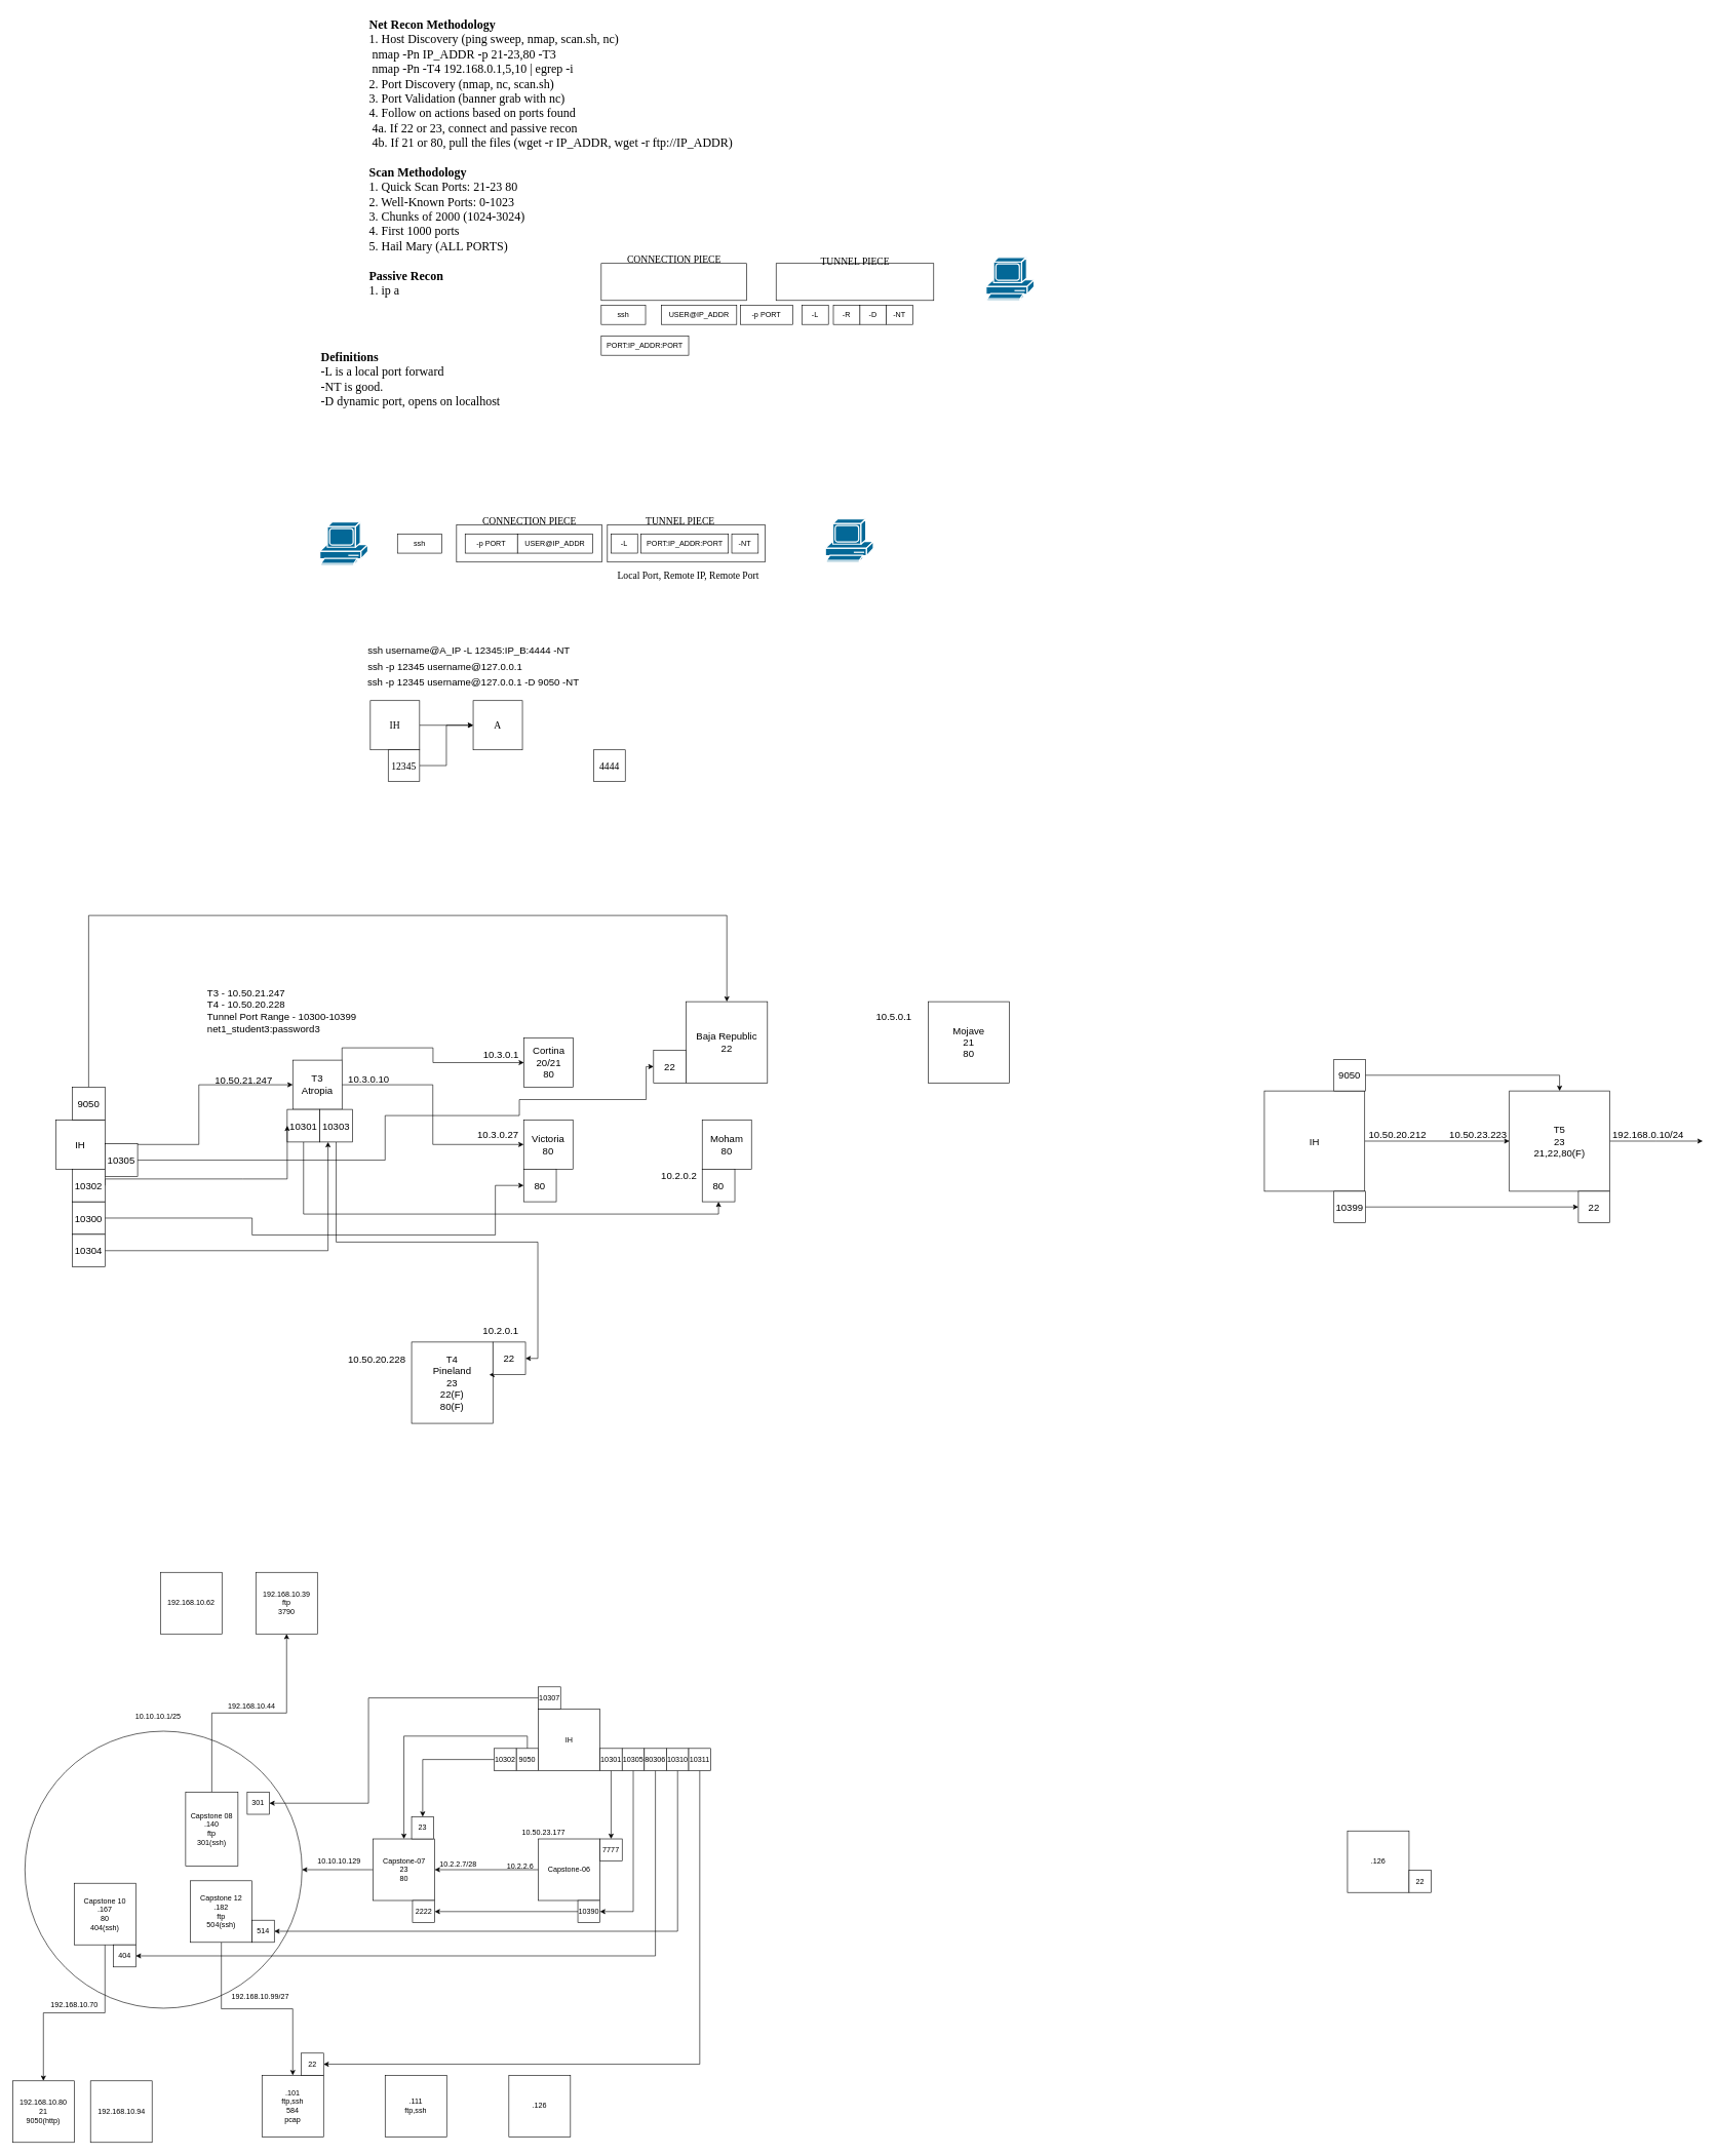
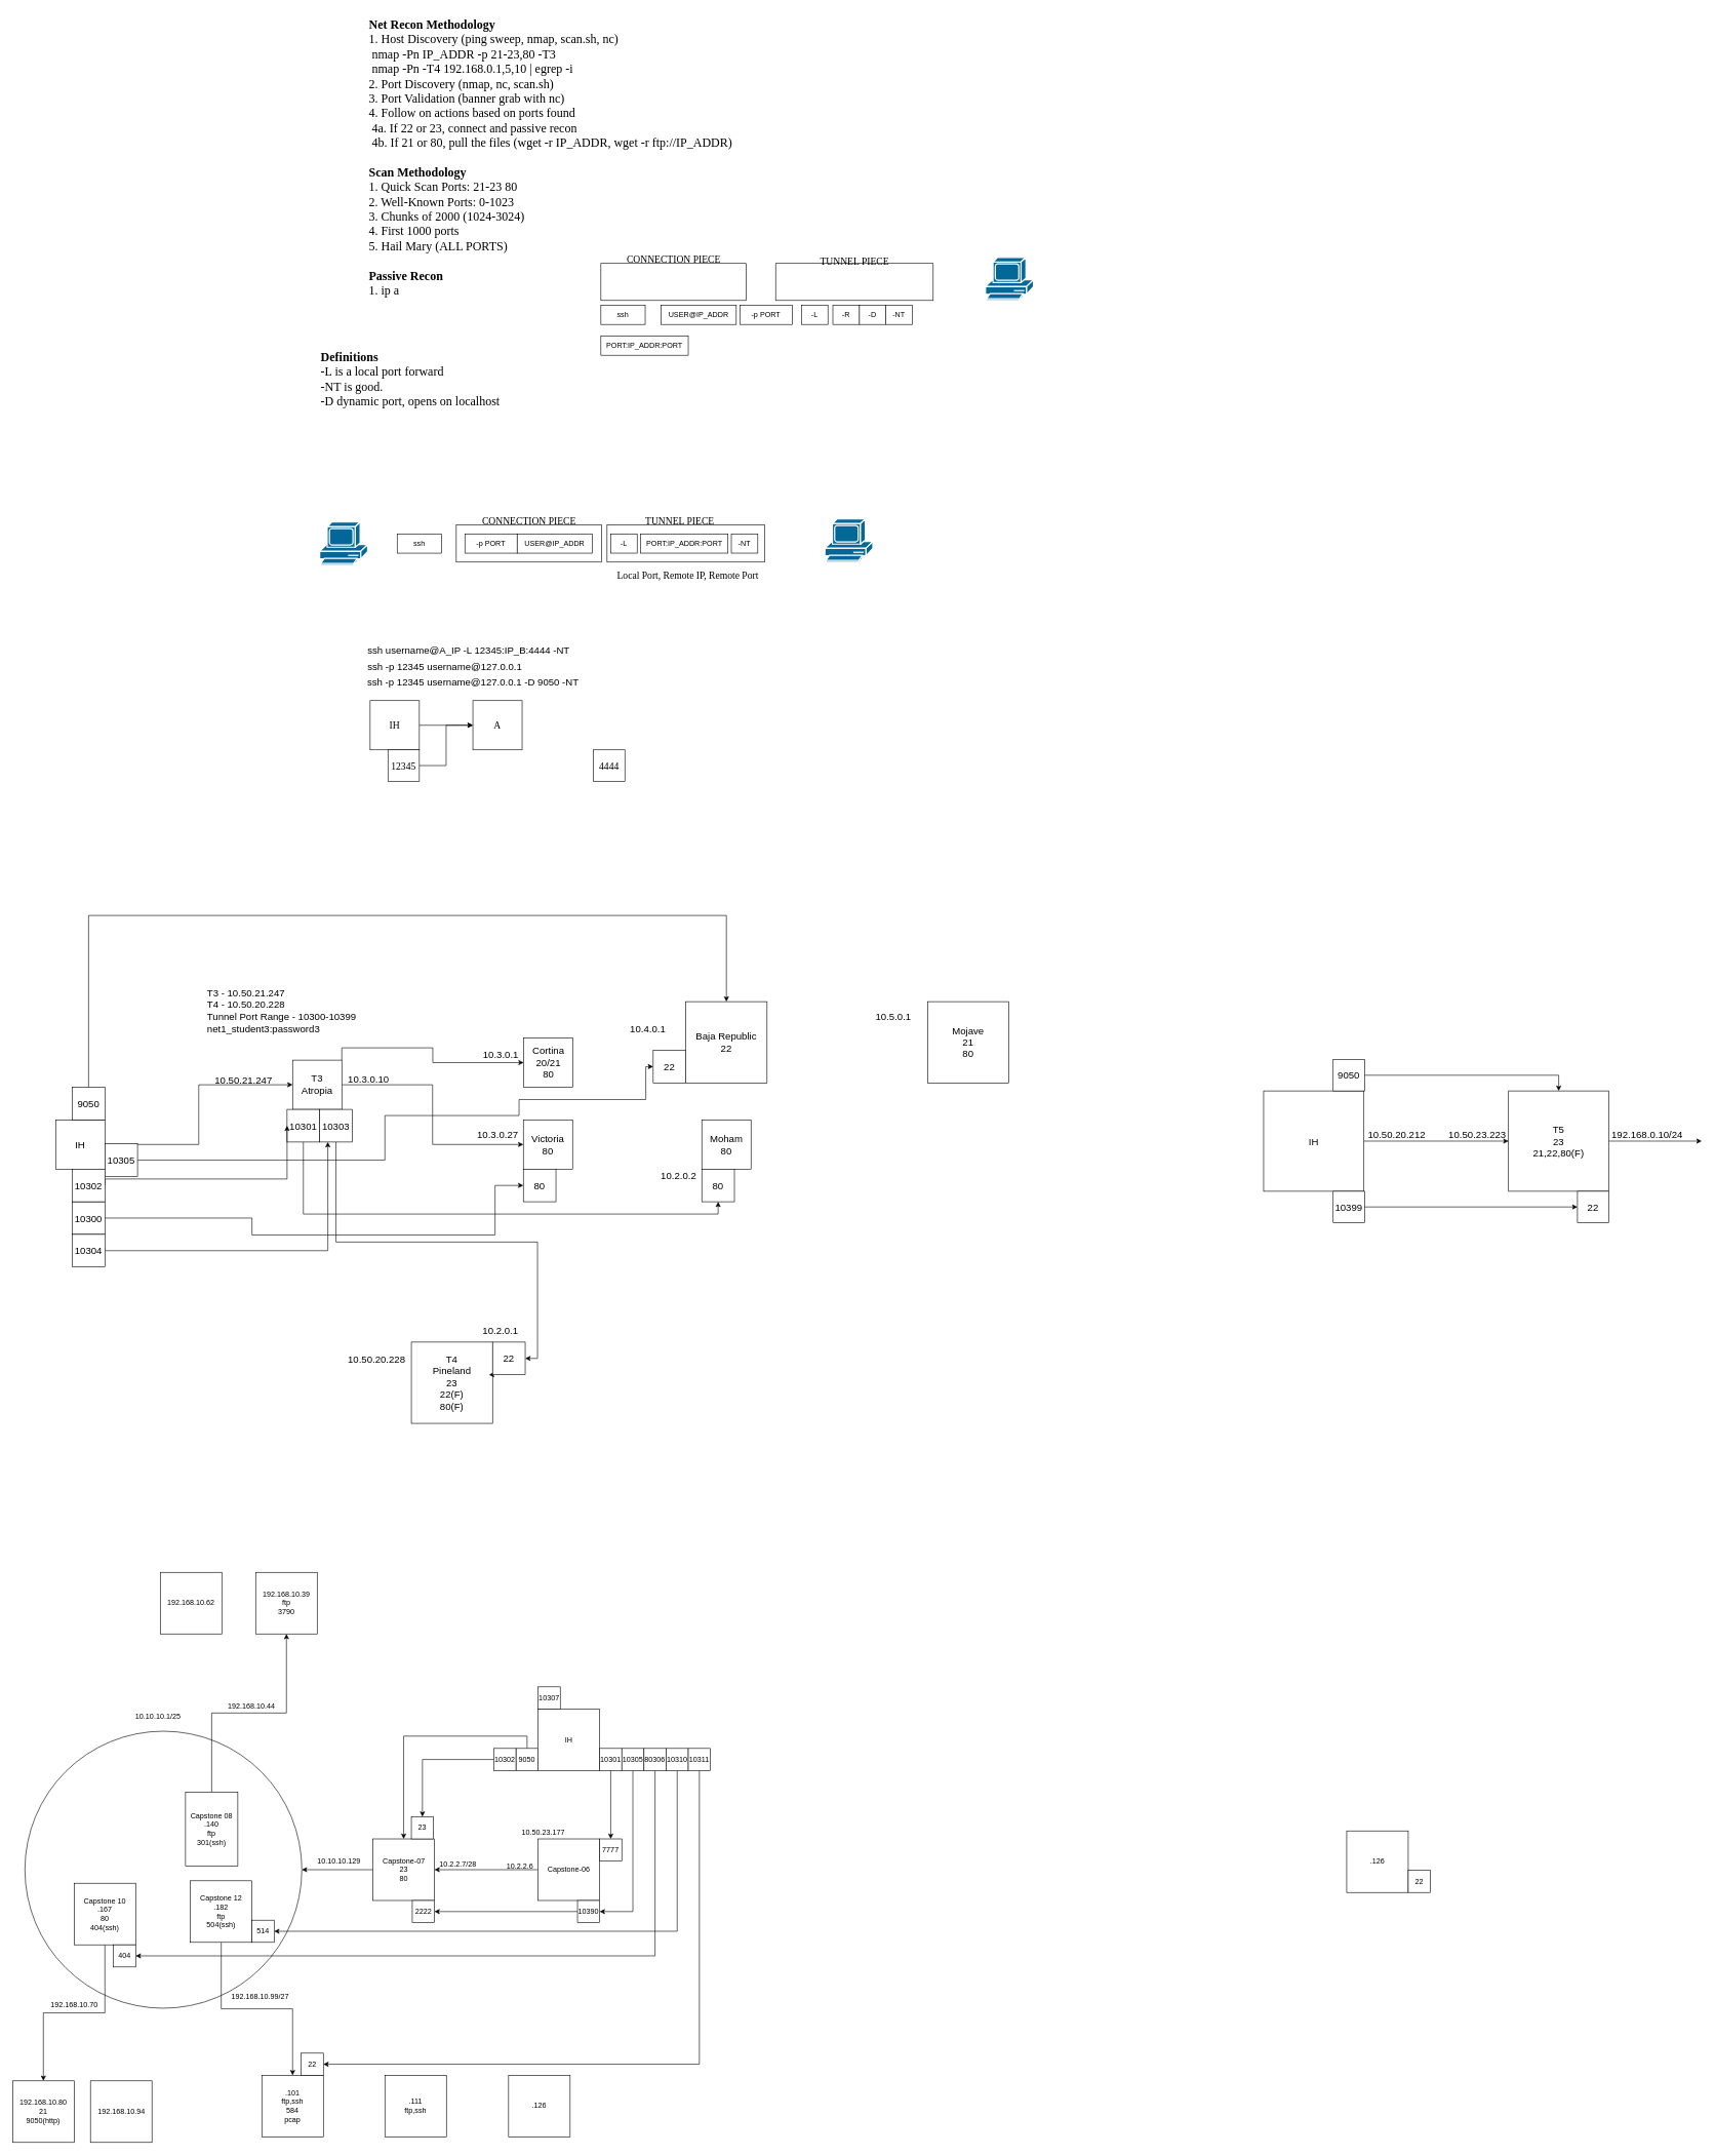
+ <mxCell id="79" value="10.4.0.1" style="text;html=1;align=center;verticalAlign=middle;resizable=0;points=[];autosize=1;strokeColor=none;fillColor=none;fontSize=16;" parent="1" vertex="1"><mxGeometry x="1014" y="1654" width="76" height="31" as="geometry" /></mxCell>
- <mxCell id="135" style="edgeStyle=orthogonalEdgeStyle;rounded=0;orthogonalLoop=1;jettySize=auto;html=1;exitX=0;exitY=0.5;exitDx=0;exitDy=0;entryX=1;entryY=0.5;entryDx=0;entryDy=0;" edge="1" parent="1" source="136" target="137"><mxGeometry relative="1" as="geometry"><Array as="points"><mxPoint x="598" y="2757" /><mxPoint x="598" y="2928" /></Array></mxGeometry></mxCell>
- <mxCell id="137" value="301" style="whiteSpace=wrap;html=1;aspect=fixed;" vertex="1" parent="1"><mxGeometry x="401" y="2910" width="36" height="36" as="geometry" /></mxCell>
